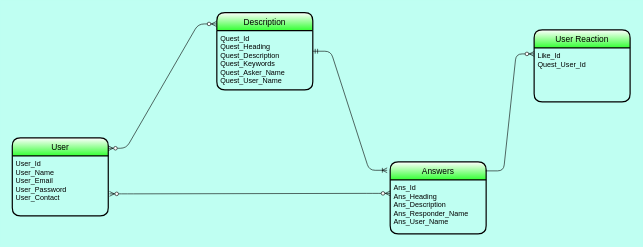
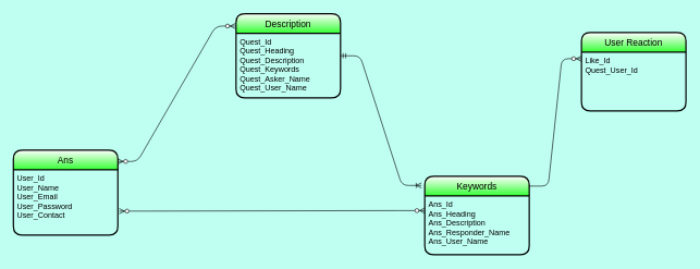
- <mxCell id="2" value="User" style="swimlane;childLayout=stackLayout;horizontal=1;startSize=30;horizontalStack=0;rounded=1;fontSize=14;fontStyle=0;strokeWidth=2;resizeParent=0;resizeLast=1;shadow=0;dashed=0;align=center;gradientColor=#33FF33;" vertex="1" parent="1"><mxGeometry x="20" y="229" width="160" height="130" as="geometry" /></mxCell>
+ <mxCell id="2" value="Ans" style="swimlane;childLayout=stackLayout;horizontal=1;startSize=30;horizontalStack=0;rounded=1;fontSize=14;fontStyle=0;strokeWidth=2;resizeParent=0;resizeLast=1;shadow=0;dashed=0;align=center;gradientColor=#33FF33;" vertex="1" parent="1"><mxGeometry x="20" y="229" width="160" height="130" as="geometry" /></mxCell>
- <mxCell id="6" value="Answers" style="swimlane;childLayout=stackLayout;horizontal=1;startSize=30;horizontalStack=0;rounded=1;fontSize=14;fontStyle=0;strokeWidth=2;resizeParent=0;resizeLast=1;shadow=0;dashed=0;align=center;gradientColor=#33FF33;" vertex="1" parent="1"><mxGeometry x="650" y="269" width="160" height="120" as="geometry" /></mxCell>
+ <mxCell id="6" value="Keywords" style="swimlane;childLayout=stackLayout;horizontal=1;startSize=30;horizontalStack=0;rounded=1;fontSize=14;fontStyle=0;strokeWidth=2;resizeParent=0;resizeLast=1;shadow=0;dashed=0;align=center;gradientColor=#33FF33;" vertex="1" parent="1"><mxGeometry x="650" y="269" width="160" height="120" as="geometry" /></mxCell>
